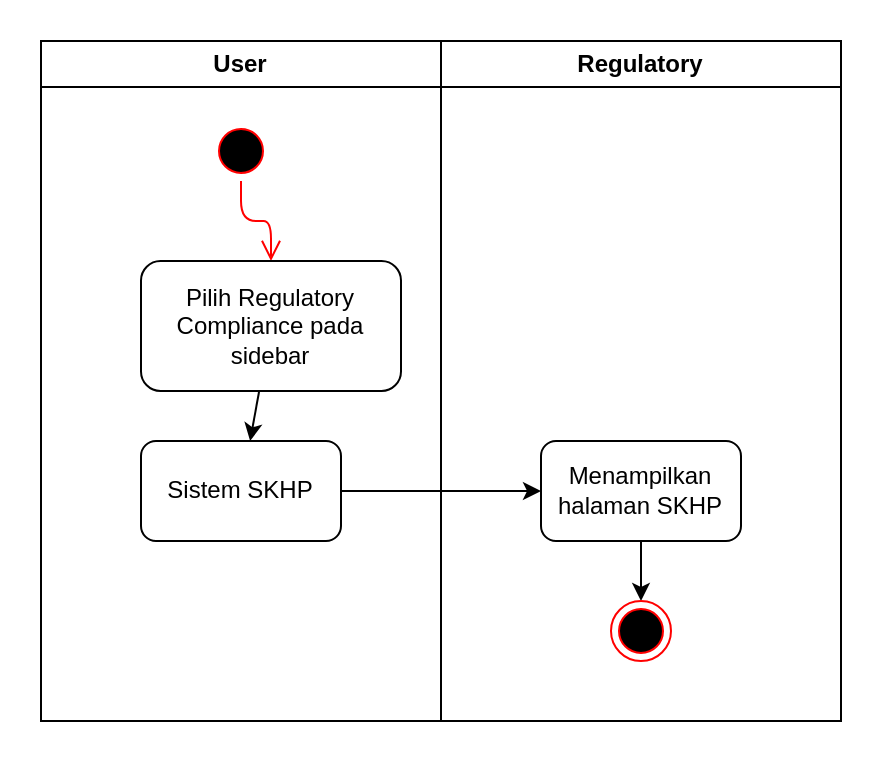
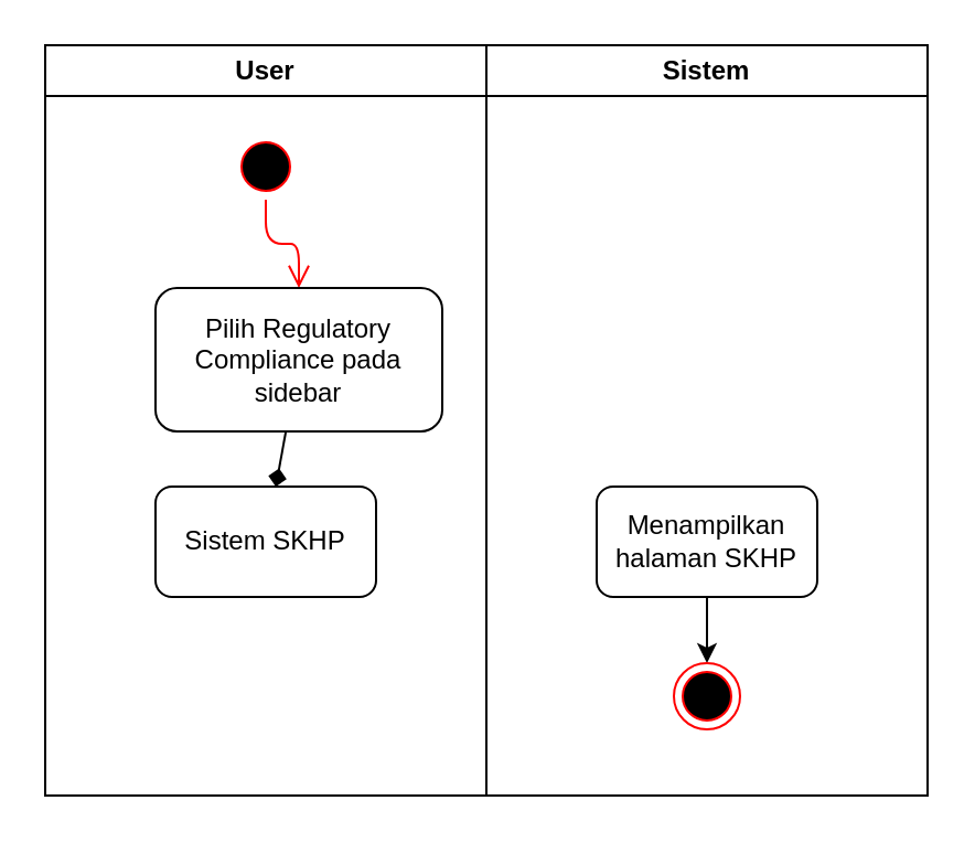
- <mxCell id="8" value="Regulatory" style="swimlane;whiteSpace=wrap;html=1;" parent="1" vertex="1"><mxGeometry x="220" y="20" width="200" height="340" as="geometry" /></mxCell>
+ <mxCell id="8" value="Sistem" style="swimlane;whiteSpace=wrap;html=1;" parent="1" vertex="1"><mxGeometry x="220" y="20" width="200" height="340" as="geometry" /></mxCell>
- <mxCell id="5" value="" style="edgeStyle=none;html=1;" edge="1" parent="2" source="6" target="7"><mxGeometry relative="1" as="geometry" /></mxCell>
+ <mxCell id="5" value="" style="edgeStyle=none;html=1;endArrow=diamond;" edge="1" parent="2" source="6" target="7"><mxGeometry relative="1" as="geometry" /></mxCell>
- <mxCell id="12" value="" style="edgeStyle=none;html=1;" edge="1" parent="1" source="7" target="10"><mxGeometry relative="1" as="geometry" /></mxCell>
